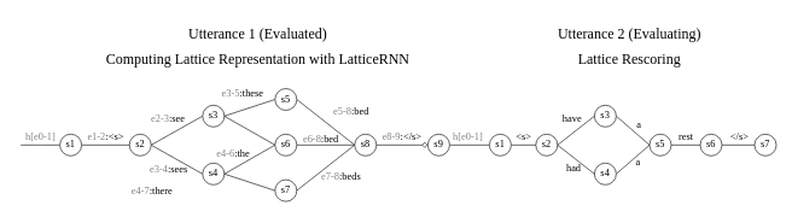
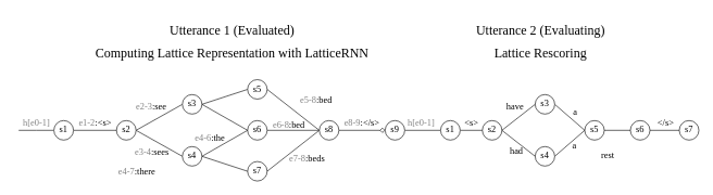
- <mxCell id="31" value="&lt;font color=&quot;#000000&quot; style=&quot;font-size: 20px&quot;&gt;&lt;font style=&quot;font-size: 20px&quot;&gt;Utterance 2&amp;nbsp;(Evaluating)&lt;br&gt;Lattice Rescoring&lt;/font&gt;&lt;br&gt;&lt;/font&gt;" style="text;html=1;align=center;verticalAlign=middle;resizable=0;points=[];autosize=1;strokeColor=none;fillColor=none;fontSize=30;fontFamily=Georgia;fontColor=#FF0000;" parent="1" vertex="1"><mxGeometry x="753" y="20" width="230" height="80" as="geometry" /></mxCell>
+ <mxCell id="31" value="&lt;font color=&quot;#000000&quot; style=&quot;font-size: 20px&quot;&gt;&lt;font style=&quot;font-size: 20px&quot;&gt;Utterance 2&amp;nbsp;(Evaluating)&lt;br&gt;Lattice Rescoring&lt;/font&gt;&lt;br&gt;&lt;/font&gt;" style="text;html=1;align=center;verticalAlign=middle;resizable=0;points=[];autosize=1;strokeColor=none;fillColor=none;fontSize=30;fontFamily=Georgia;fontColor=#FF0000;" parent="1" vertex="1"><mxGeometry x="713" y="20" width="230" height="80" as="geometry" /></mxCell>
- <mxCell id="16" value="&lt;span style=&quot;color: rgb(128, 128, 128);&quot;&gt;e3-5&lt;/span&gt;&lt;span style=&quot;&quot;&gt;:&lt;/span&gt;these" style="text;html=1;align=center;verticalAlign=middle;resizable=0;points=[];autosize=1;strokeColor=none;fillColor=none;fontSize=14;fontColor=#000000;fontFamily=Georgia;" parent="1" vertex="1"><mxGeometry x="289" y="120" width="90" height="20" as="geometry" /></mxCell>
- <mxCell id="57" value="&lt;font&gt;rest&lt;/font&gt;" style="text;html=1;align=center;verticalAlign=middle;resizable=0;points=[];autosize=1;strokeColor=none;fillColor=none;fontSize=14;fontColor=#000000;fontFamily=Georgia;" parent="1" vertex="1"><mxGeometry x="926" y="180" width="40" height="20" as="geometry" /></mxCell>
+ <mxCell id="57" value="&lt;font&gt;rest&lt;/font&gt;" style="text;html=1;align=center;verticalAlign=middle;resizable=0;points=[];autosize=1;strokeColor=none;fillColor=none;fontSize=14;fontColor=#000000;fontFamily=Georgia;" parent="1" vertex="1"><mxGeometry x="911" y="230" width="40" height="20" as="geometry" /></mxCell>
